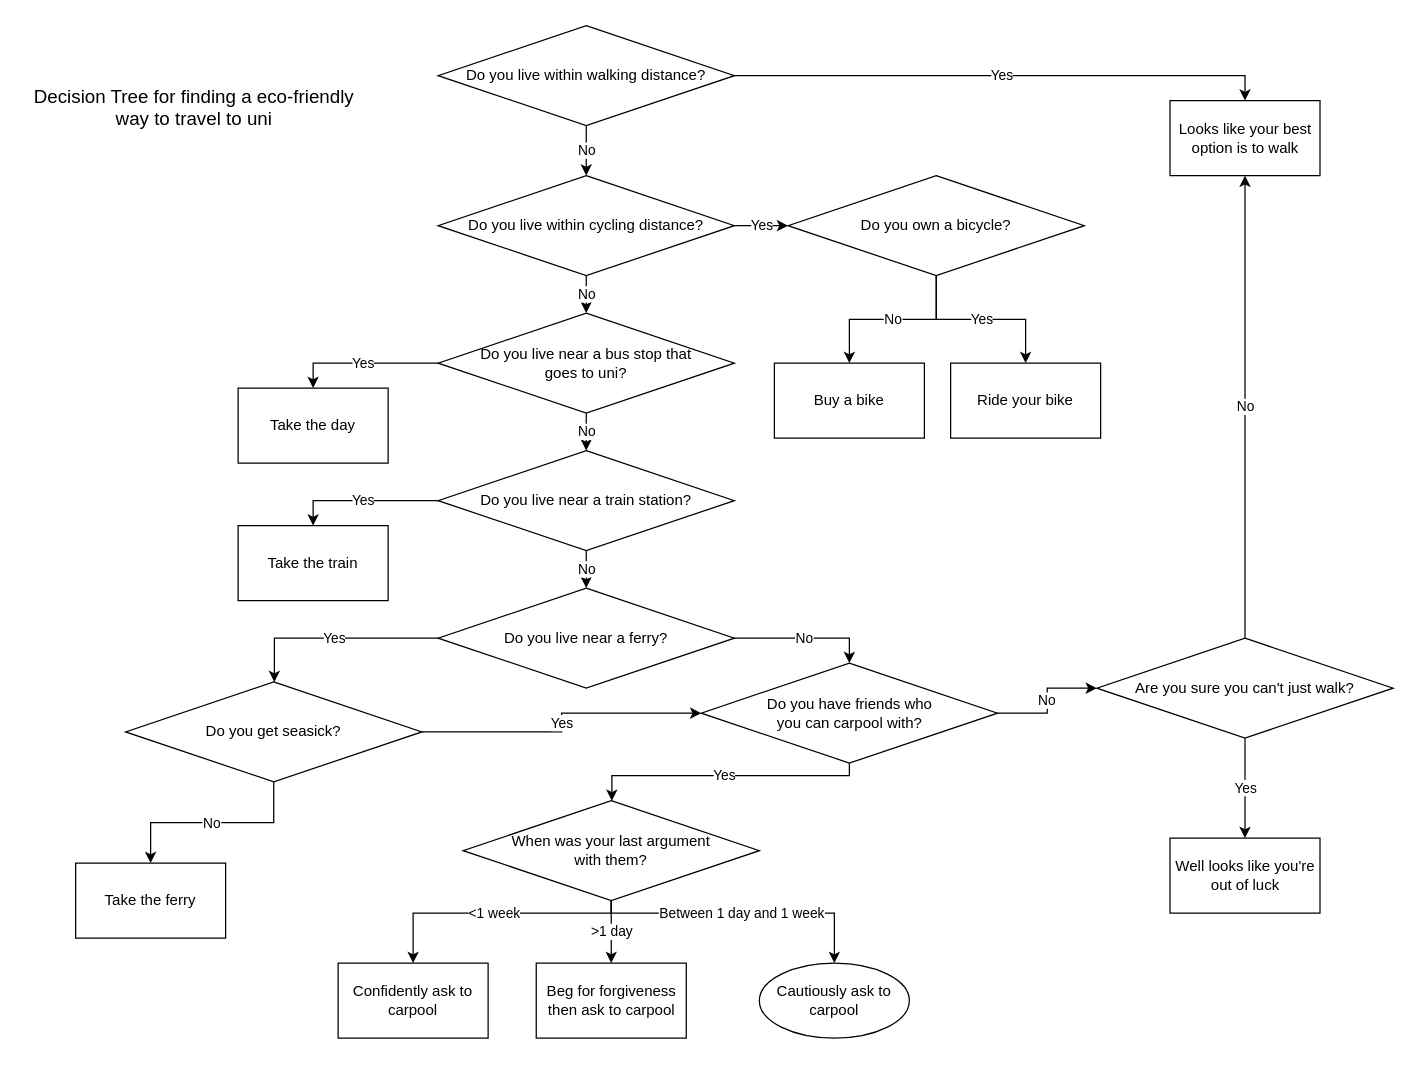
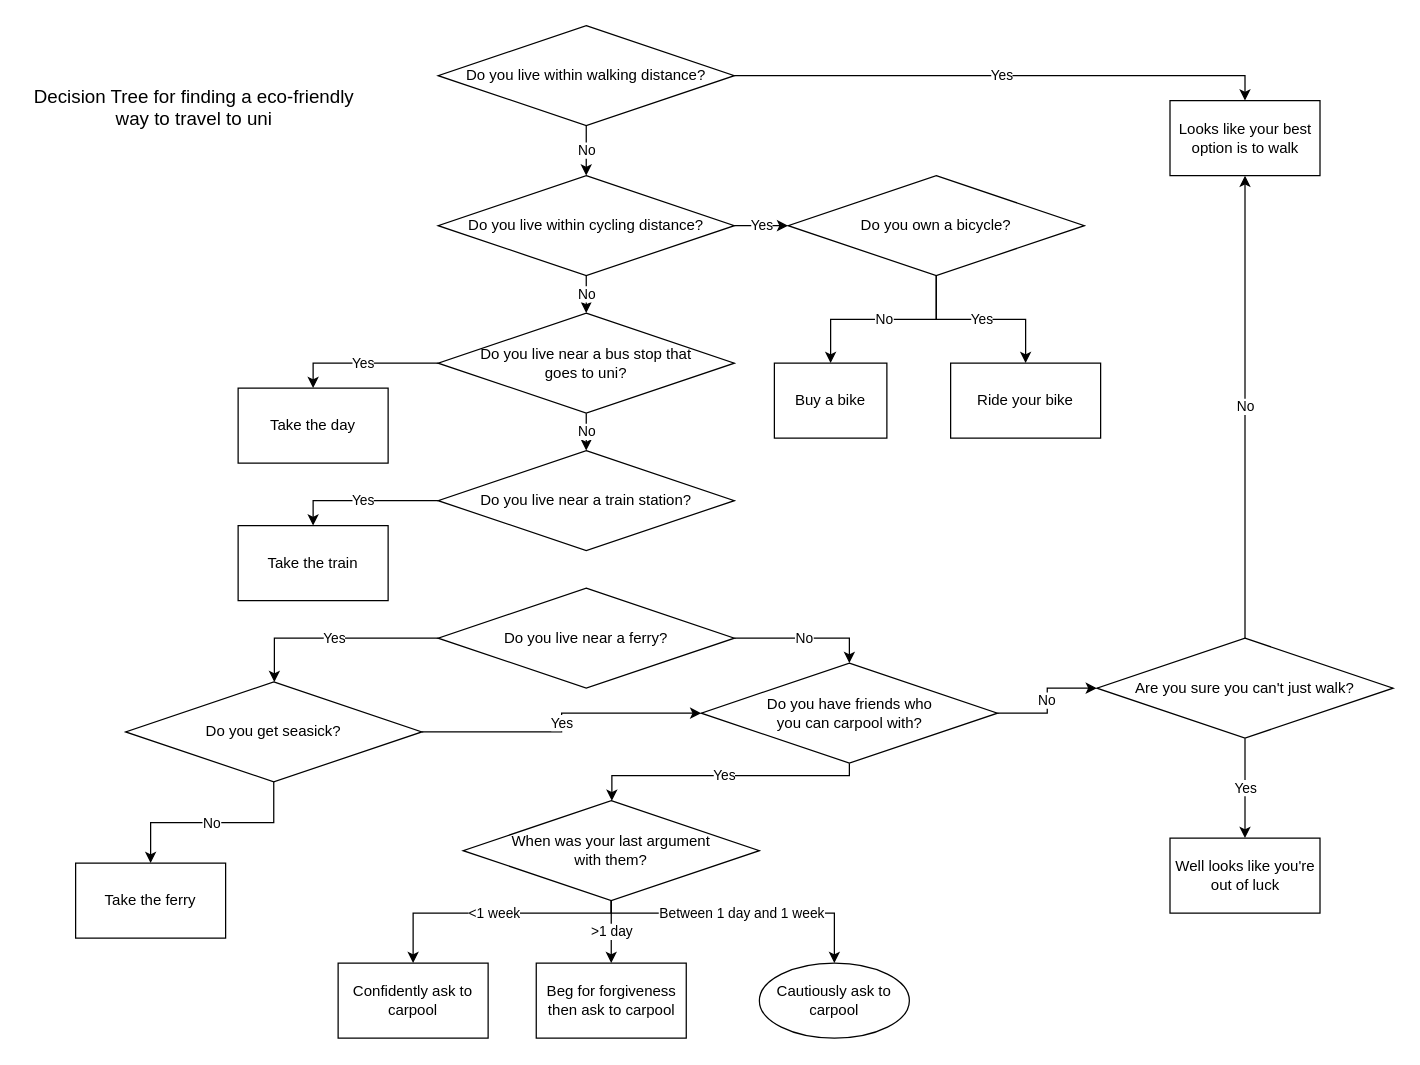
- <mxCell id="36" value="Buy a bike" style="rounded=0;whiteSpace=wrap;html=1;" parent="1" vertex="1"><mxGeometry x="619" y="290" width="120" height="60" as="geometry" /></mxCell>
+ <mxCell id="36" value="Buy a bike" style="rounded=0;whiteSpace=wrap;html=1;" parent="1" vertex="1"><mxGeometry x="619" y="290" width="90" height="60" as="geometry" /></mxCell>
- <mxCell id="15" value="No" style="edgeStyle=orthogonalEdgeStyle;rounded=0;orthogonalLoop=1;jettySize=auto;html=1;" parent="1" source="16" target="19" edge="1"><mxGeometry relative="1" as="geometry" /></mxCell>
